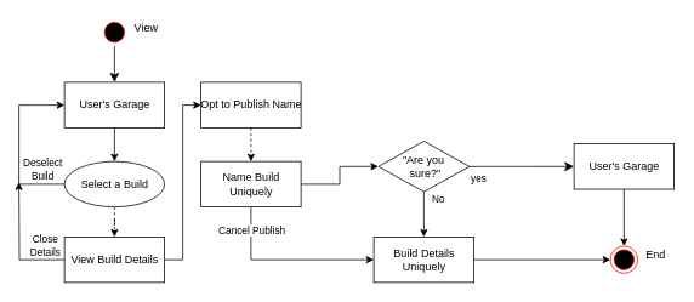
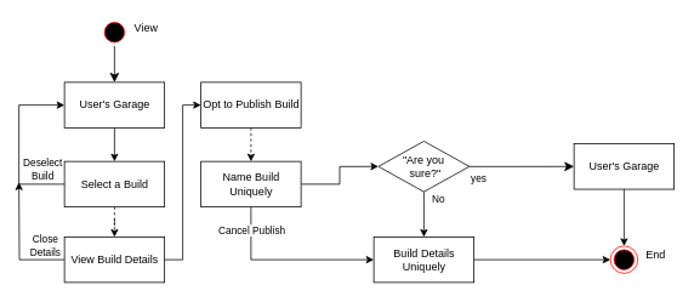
- <mxCell id="12" value="Opt to Publish Name" style="html=1;strokeColor=#000000;" parent="1" vertex="1"><mxGeometry x="220" y="90" width="110" height="50" as="geometry" /></mxCell>
+ <mxCell id="12" value="Opt to Publish Build" style="html=1;strokeColor=#000000;" parent="1" vertex="1"><mxGeometry x="220" y="90" width="110" height="50" as="geometry" /></mxCell>
- <mxCell id="10" value="Select a Build" style="ellipse;html=1;strokeColor=#000000;" parent="1" vertex="1"><mxGeometry x="70" y="177" width="110" height="50" as="geometry" /></mxCell>
+ <mxCell id="10" value="Select a Build" style="html=1;strokeColor=#000000;" parent="1" vertex="1"><mxGeometry x="70" y="177" width="110" height="50" as="geometry" /></mxCell>
